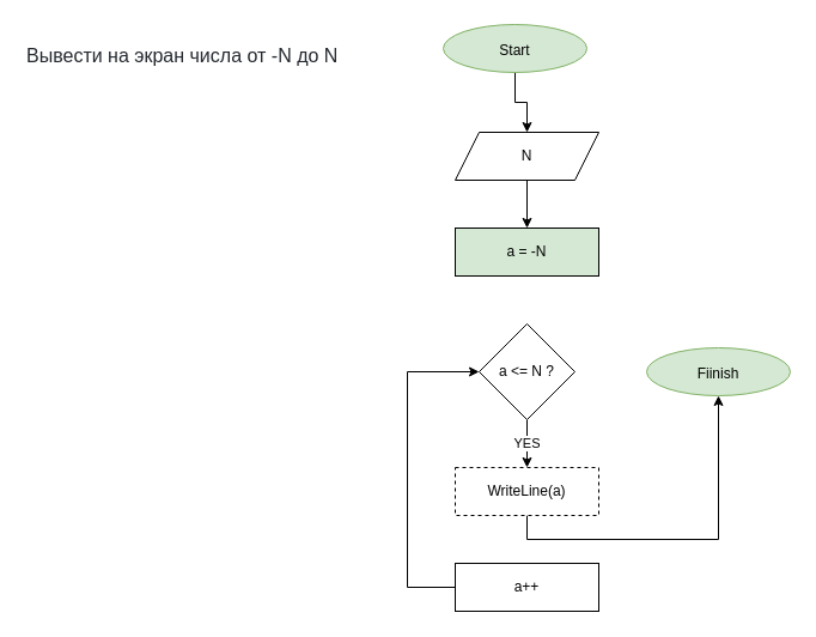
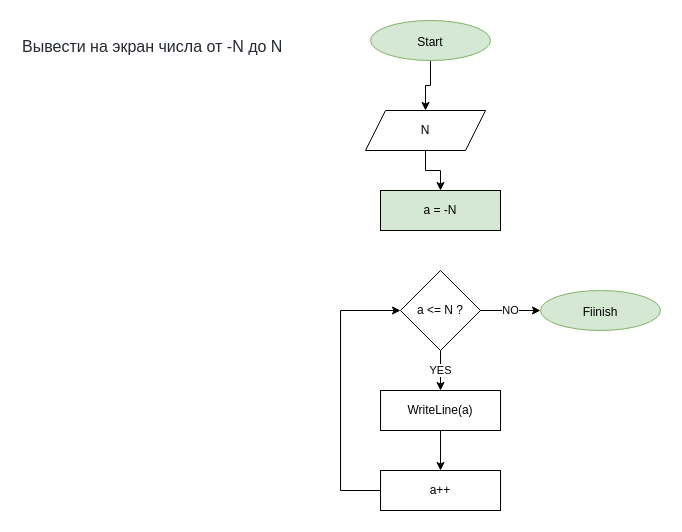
- <mxCell id="5" value="N" style="shape=parallelogram;perimeter=parallelogramPerimeter;whiteSpace=wrap;html=1;fixedSize=1;" vertex="1" parent="1"><mxGeometry x="380" y="110" width="120" height="40" as="geometry" /></mxCell>
+ <mxCell id="5" value="N" style="shape=parallelogram;perimeter=parallelogramPerimeter;whiteSpace=wrap;html=1;fixedSize=1;" vertex="1" parent="1"><mxGeometry x="365" y="110" width="120" height="40" as="geometry" /></mxCell>
+ <mxCell id="8" value="NO" style="edgeStyle=orthogonalEdgeStyle;rounded=0;orthogonalLoop=1;jettySize=auto;html=1;exitX=1;exitY=0.5;exitDx=0;exitDy=0;entryX=0;entryY=0.5;entryDx=0;entryDy=0;" edge="1" parent="1" source="9" target="15"><mxGeometry relative="1" as="geometry" /></mxCell>
- <mxCell id="11" value="WriteLine(a)" style="rounded=0;whiteSpace=wrap;html=1;dashed=1;" vertex="1" parent="1"><mxGeometry x="380" y="390" width="120" height="40" as="geometry" /></mxCell>
+ <mxCell id="11" value="WriteLine(a)" style="rounded=0;whiteSpace=wrap;html=1;" vertex="1" parent="1"><mxGeometry x="380" y="390" width="120" height="40" as="geometry" /></mxCell>
- <mxCell id="10" style="edgeStyle=orthogonalEdgeStyle;rounded=0;orthogonalLoop=1;jettySize=auto;html=1;exitX=0.5;exitY=1;exitDx=0;exitDy=0;" edge="1" parent="1" source="11" target="15"><mxGeometry relative="1" as="geometry" /></mxCell>
+ <mxCell id="10" style="edgeStyle=orthogonalEdgeStyle;rounded=0;orthogonalLoop=1;jettySize=auto;html=1;exitX=0.5;exitY=1;exitDx=0;exitDy=0;entryX=0.5;entryY=0;entryDx=0;entryDy=0;" edge="1" parent="1" source="11" target="13"><mxGeometry relative="1" as="geometry" /></mxCell>
